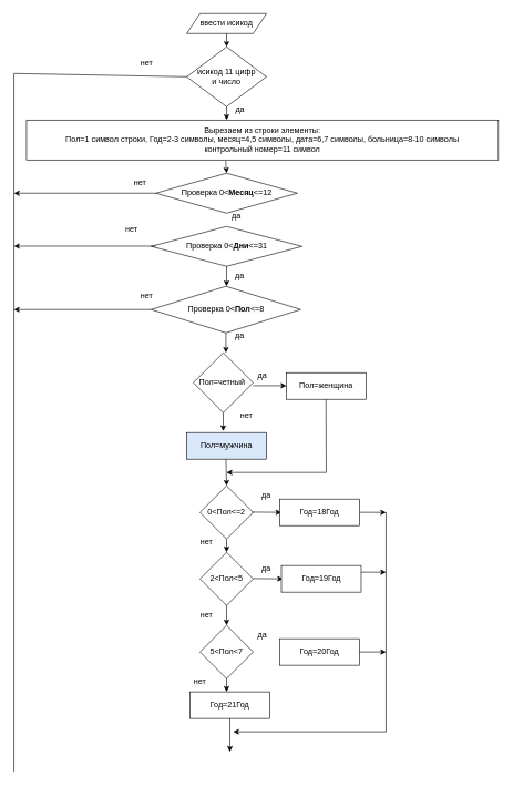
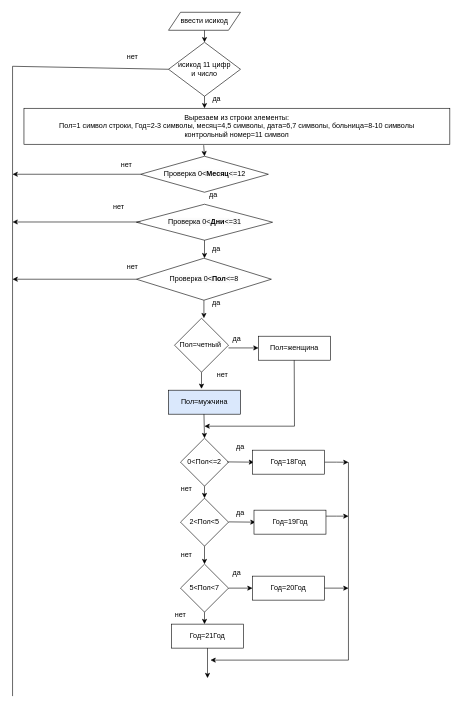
+ <mxCell id="37" value="" style="endArrow=classic;html=1;rounded=0;exitX=1;exitY=0.5;exitDx=0;exitDy=0;entryX=0;entryY=0.5;entryDx=0;entryDy=0;" parent="1" source="34" target="35" edge="1"><mxGeometry width="50" height="50" relative="1" as="geometry"><mxPoint x="470" y="980" as="sourcePoint" /><mxPoint x="520" y="930" as="targetPoint" /></mxGeometry></mxCell>
